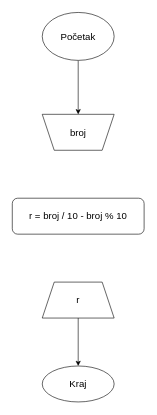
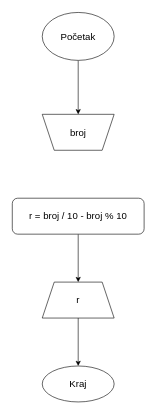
+ <mxCell id="5" value="" style="edgeStyle=orthogonalEdgeStyle;rounded=0;orthogonalLoop=1;jettySize=auto;html=1;fontSize=16;fontColor=#000000;" parent="1" source="6" target="8" edge="1"><mxGeometry relative="1" as="geometry" /></mxCell>
